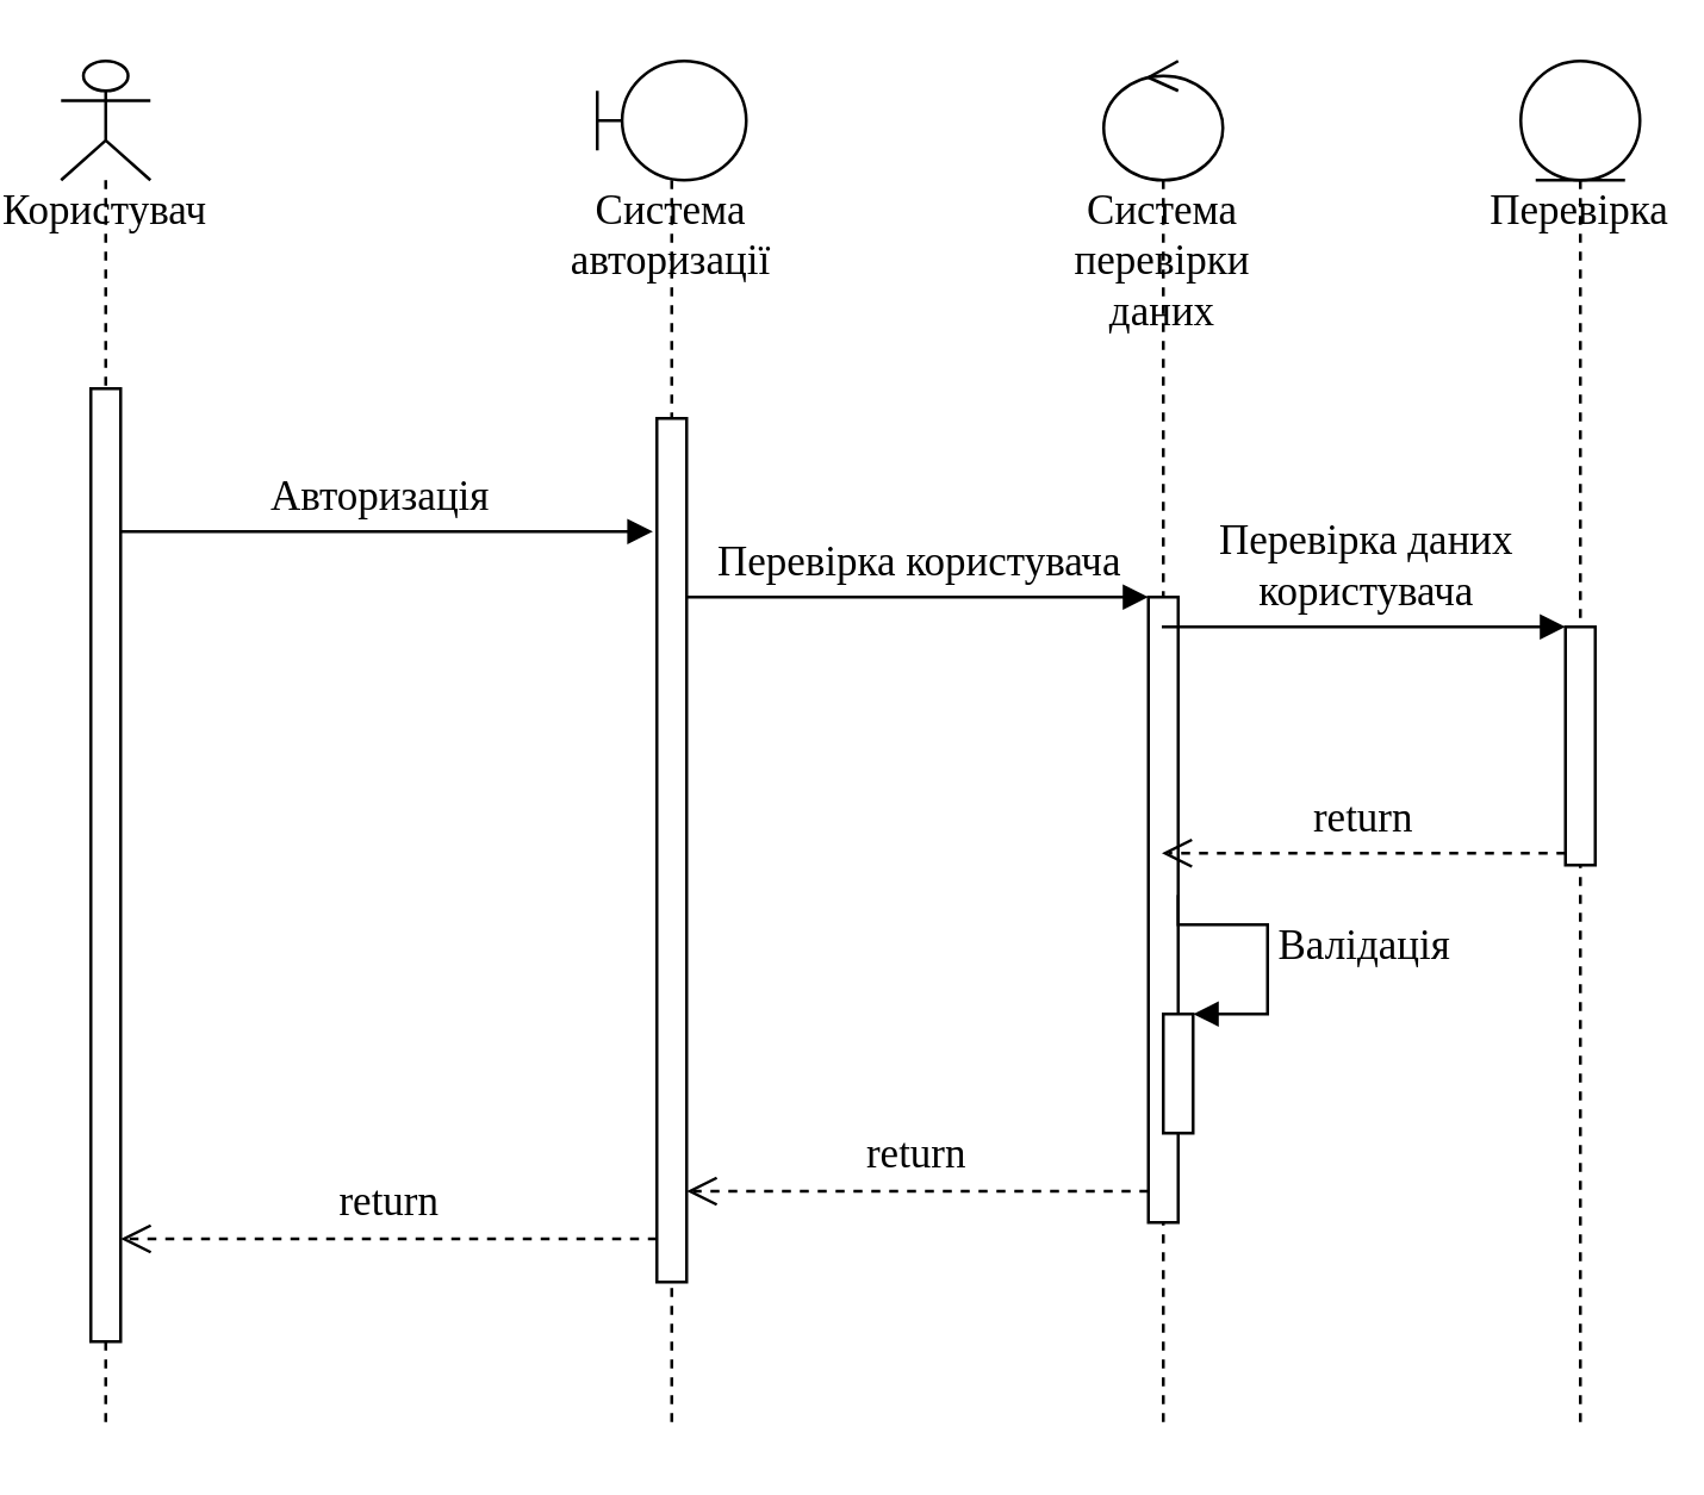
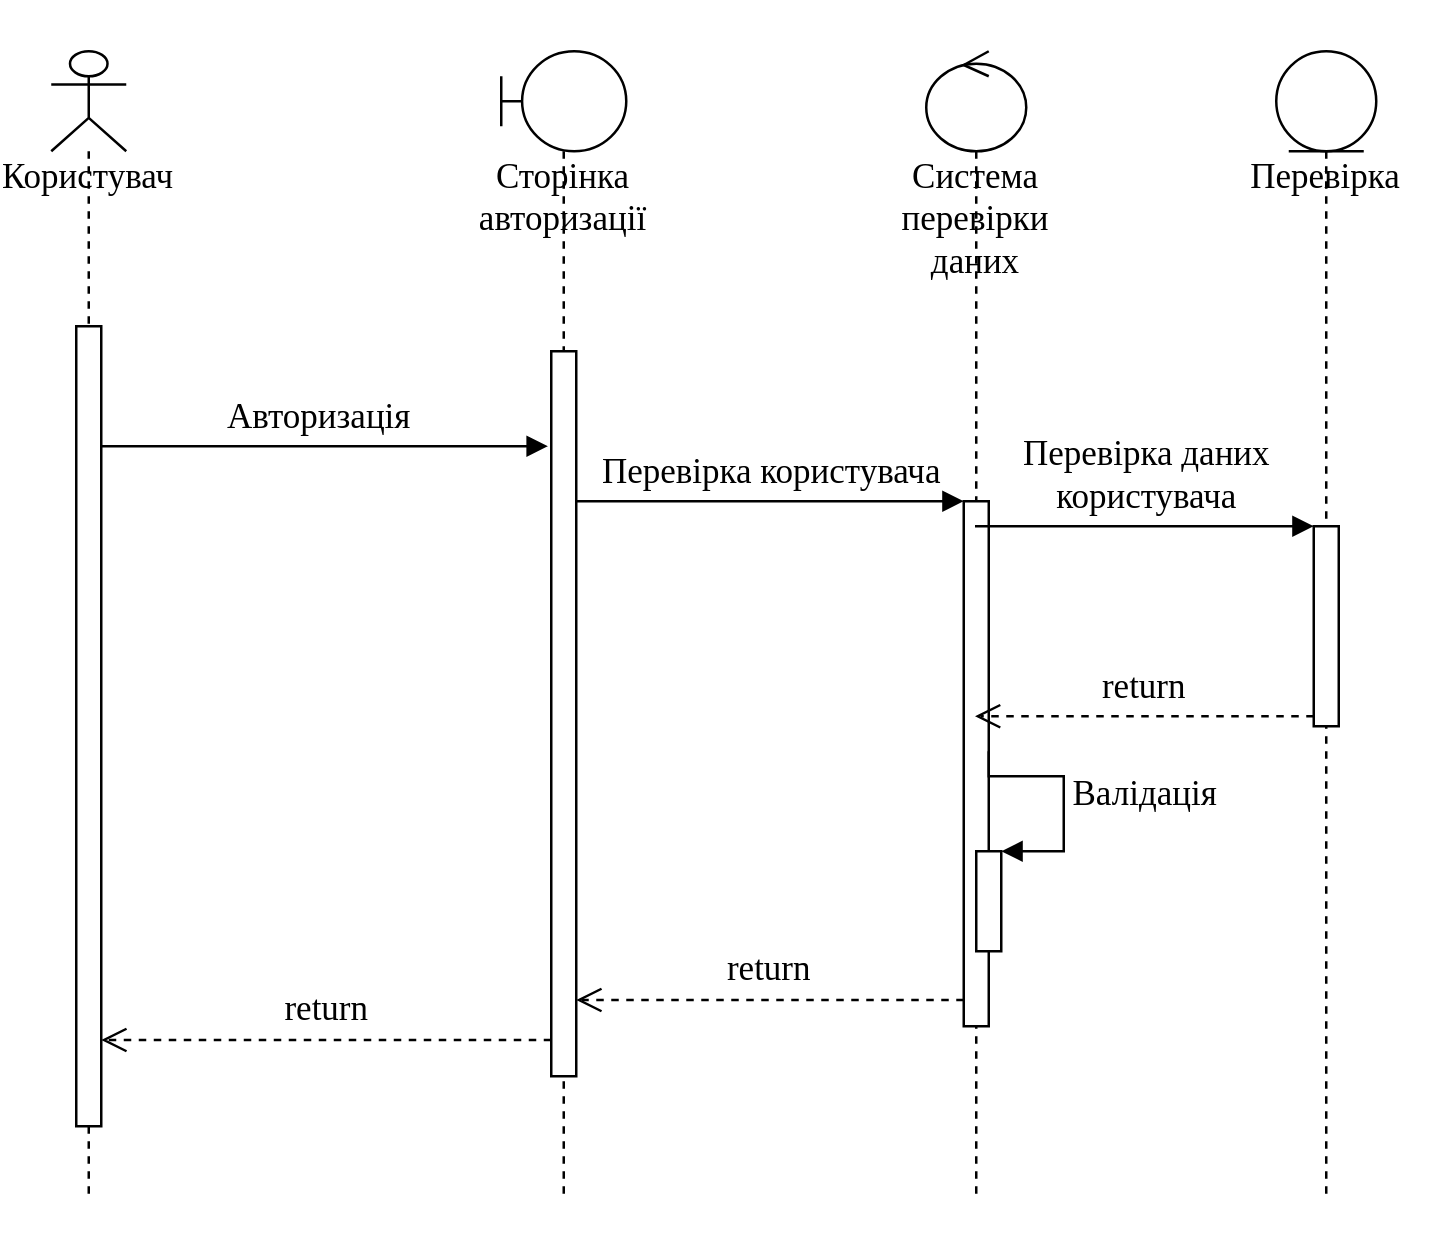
- <mxCell id="2" value="Система авторизації&lt;br style=&quot;font-size: 14px;&quot;&gt;" style="shape=umlLifeline;participant=umlBoundary;perimeter=lifelinePerimeter;whiteSpace=wrap;html=1;container=1;collapsible=0;recursiveResize=0;verticalAlign=top;spacingTop=36;outlineConnect=0;fontFamily=Times New Roman;fontSize=14;" vertex="1" parent="1"><mxGeometry x="200" y="20" width="50" height="460" as="geometry" /></mxCell>
+ <mxCell id="2" value="Сторінка авторизації&lt;br style=&quot;font-size: 14px;&quot;&gt;" style="shape=umlLifeline;participant=umlBoundary;perimeter=lifelinePerimeter;whiteSpace=wrap;html=1;container=1;collapsible=0;recursiveResize=0;verticalAlign=top;spacingTop=36;outlineConnect=0;fontFamily=Times New Roman;fontSize=14;" vertex="1" parent="1"><mxGeometry x="200" y="20" width="50" height="460" as="geometry" /></mxCell>
